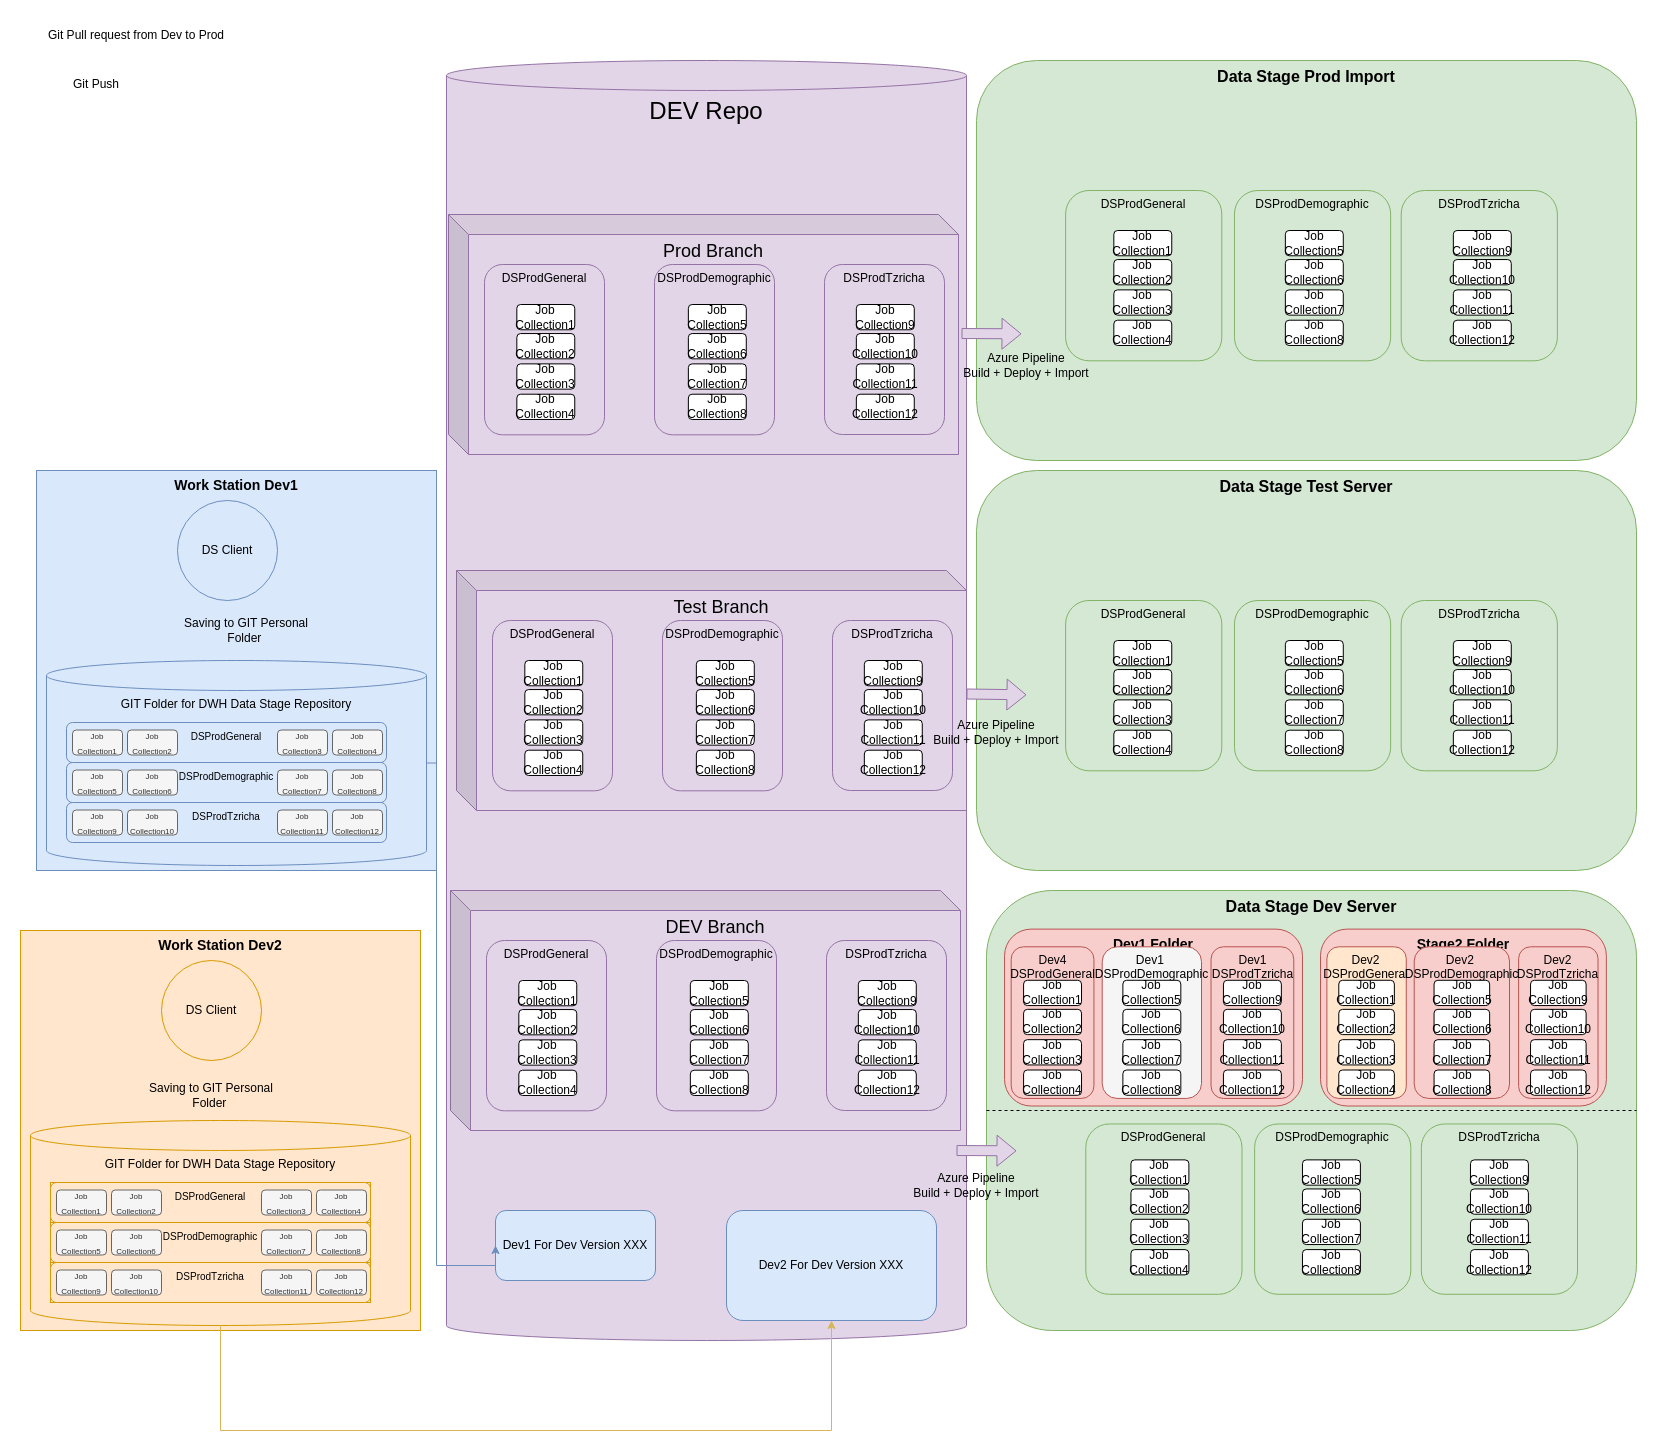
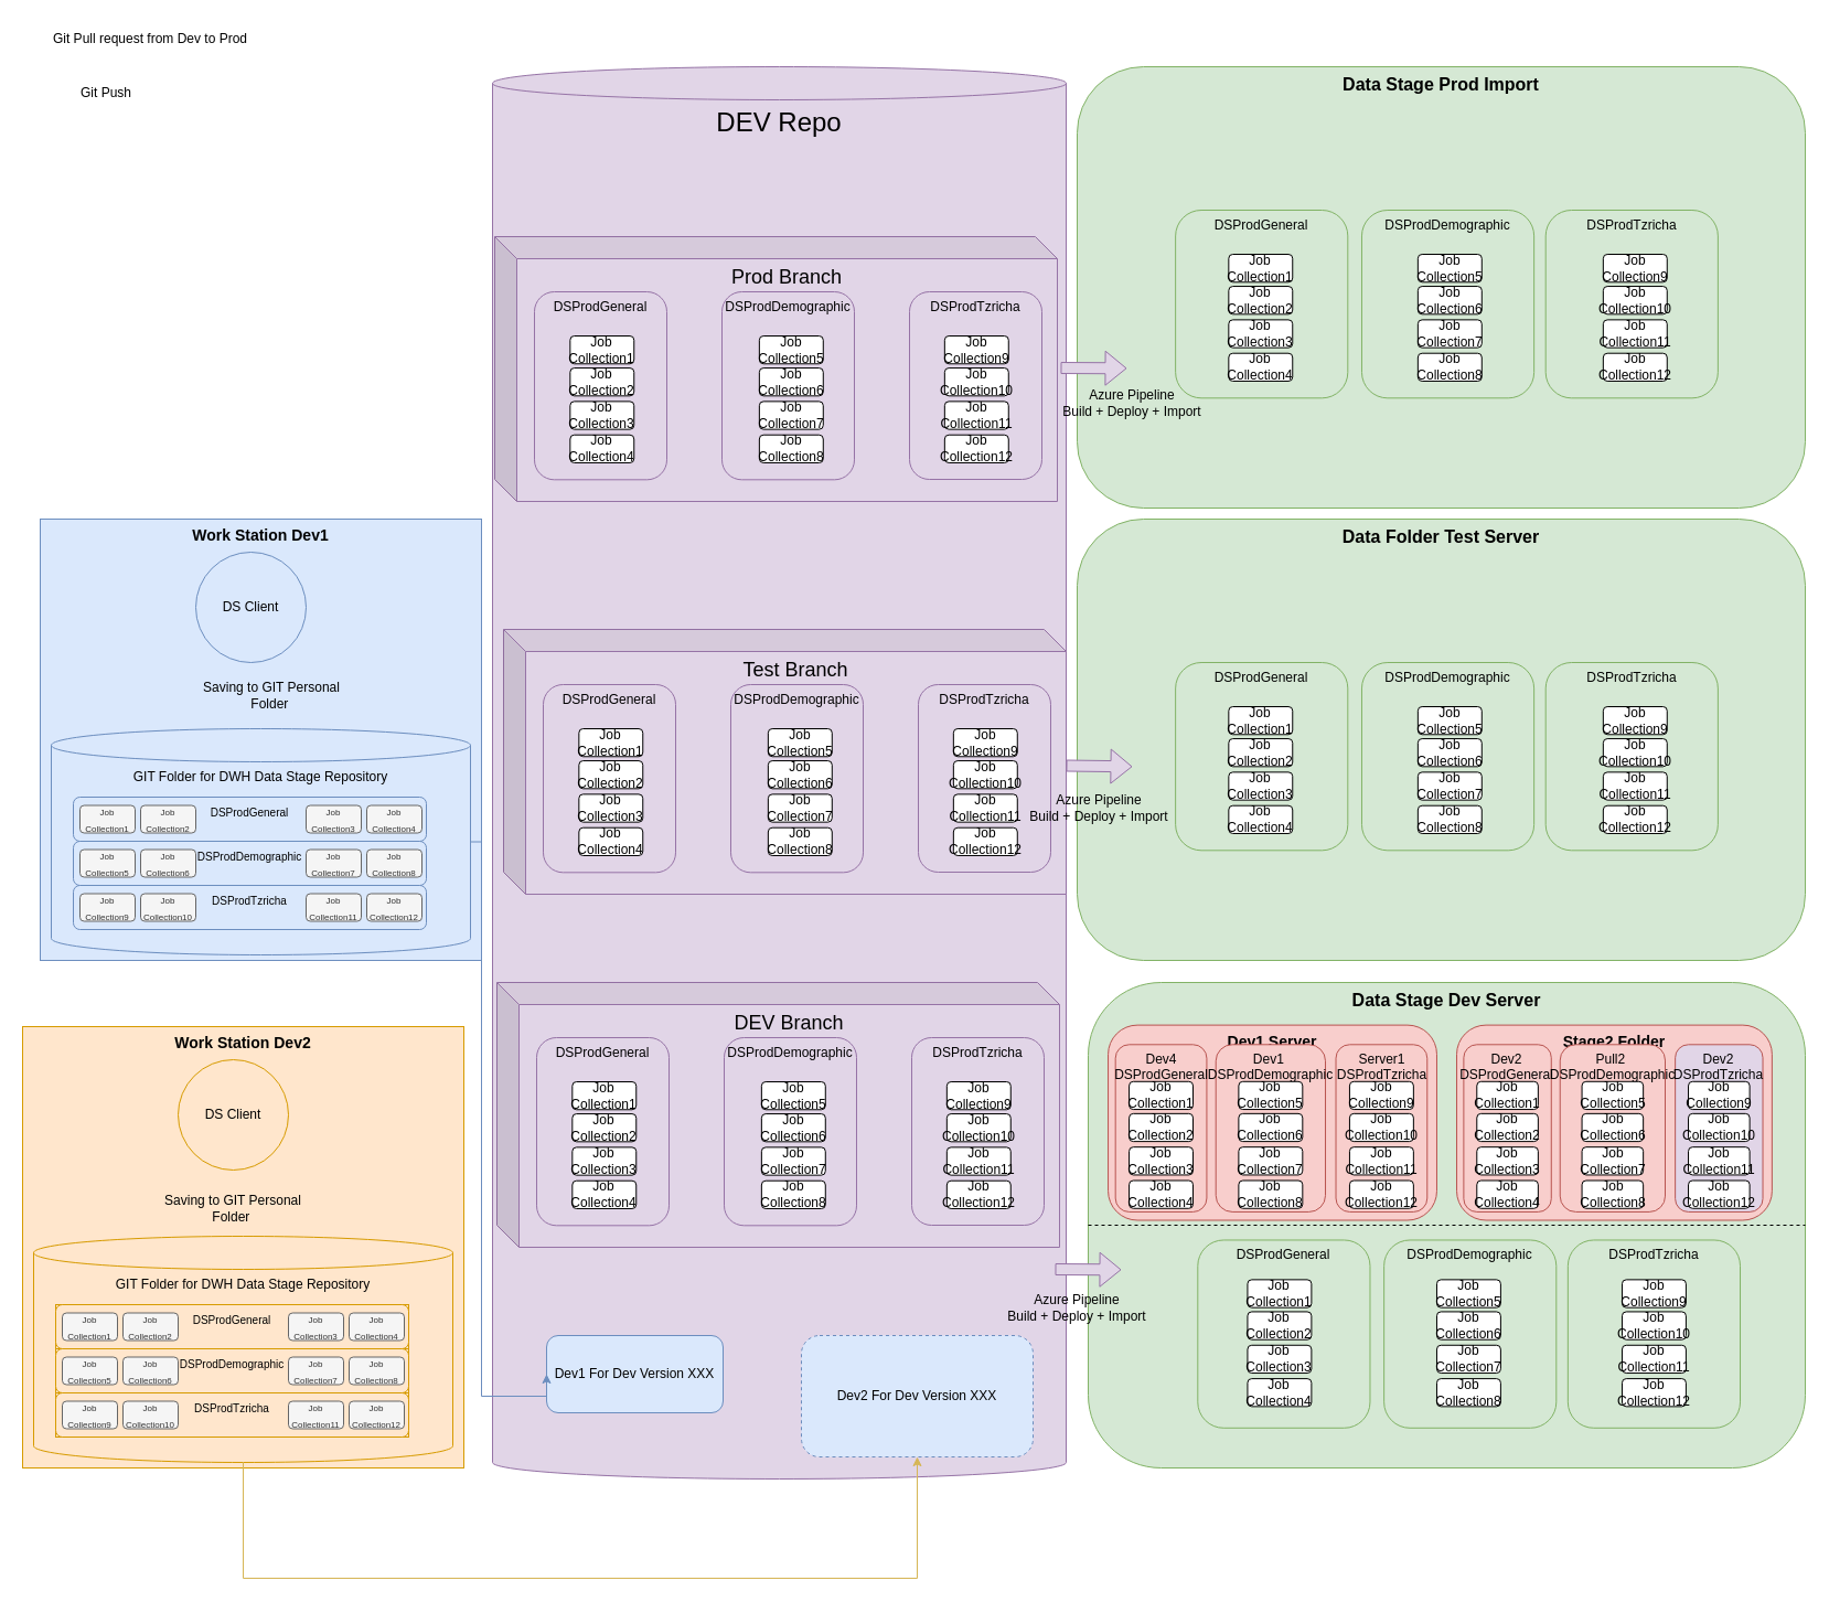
- <mxCell id="106" value="&lt;b&gt;&lt;font style=&quot;font-size: 16px;&quot;&gt;Data Stage Test Server&lt;/font&gt;&lt;/b&gt;" style="rounded=1;whiteSpace=wrap;html=1;fillColor=#d5e8d4;strokeColor=#82b366;direction=south;verticalAlign=top;" vertex="1" parent="105"><mxGeometry width="660" height="400" as="geometry" /></mxCell>
+ <mxCell id="106" value="&lt;b&gt;&lt;font style=&quot;font-size: 16px;&quot;&gt;Data Folder Test Server&lt;/font&gt;&lt;/b&gt;" style="rounded=1;whiteSpace=wrap;html=1;fillColor=#d5e8d4;strokeColor=#82b366;direction=south;verticalAlign=top;" vertex="1" parent="105"><mxGeometry width="660" height="400" as="geometry" /></mxCell>
- <mxCell id="24" value="Dev1 Folder" style="rounded=1;whiteSpace=wrap;html=1;fillColor=#f8cecc;strokeColor=#b85450;verticalAlign=top;fontStyle=1;fontSize=14;container=0;" parent="23" vertex="1"><mxGeometry width="297.917" height="176.898" as="geometry" /></mxCell>
+ <mxCell id="24" value="Dev1 Server" style="rounded=1;whiteSpace=wrap;html=1;fillColor=#f8cecc;strokeColor=#b85450;verticalAlign=top;fontStyle=1;fontSize=14;container=0;" parent="23" vertex="1"><mxGeometry width="297.917" height="176.898" as="geometry" /></mxCell>
- <mxCell id="26" value="Dev1&amp;nbsp;&lt;br&gt;DSProdDemographic" style="rounded=1;whiteSpace=wrap;html=1;verticalAlign=top;fillColor=#f5f5f5;strokeColor=#b85450;container=0;" parent="23" vertex="1"><mxGeometry x="97.65" y="17.69" width="99.306" height="151.627" as="geometry" /></mxCell>
+ <mxCell id="26" value="Dev1&amp;nbsp;&lt;br&gt;DSProdDemographic" style="rounded=1;whiteSpace=wrap;html=1;verticalAlign=top;fillColor=#f8cecc;strokeColor=#b85450;container=0;" parent="23" vertex="1"><mxGeometry x="97.65" y="17.69" width="99.306" height="151.627" as="geometry" /></mxCell>
- <mxCell id="27" value="Dev1&lt;br&gt;DSProdTzricha" style="rounded=1;whiteSpace=wrap;html=1;verticalAlign=top;fillColor=#f8cecc;strokeColor=#b85450;container=0;" parent="23" vertex="1"><mxGeometry x="206.473" y="17.69" width="82.755" height="151.627" as="geometry" /></mxCell>
+ <mxCell id="27" value="Server1&lt;br&gt;DSProdTzricha" style="rounded=1;whiteSpace=wrap;html=1;verticalAlign=top;fillColor=#f8cecc;strokeColor=#b85450;container=0;" parent="23" vertex="1"><mxGeometry x="206.473" y="17.69" width="82.755" height="151.627" as="geometry" /></mxCell>
- <mxCell id="8" value="Dev2&lt;br&gt;DSProdGeneral" style="rounded=1;whiteSpace=wrap;html=1;verticalAlign=top;fillColor=#ffe6cc;strokeColor=#b85450;container=0;" parent="6" vertex="1"><mxGeometry x="6.352" y="17.69" width="79.399" height="151.627" as="geometry" /></mxCell>
+ <mxCell id="8" value="Dev2&lt;br&gt;DSProdGeneral" style="rounded=1;whiteSpace=wrap;html=1;verticalAlign=top;fillColor=#f8cecc;strokeColor=#b85450;container=0;" parent="6" vertex="1"><mxGeometry x="6.352" y="17.69" width="79.399" height="151.627" as="geometry" /></mxCell>
- <mxCell id="9" value="Dev2&amp;nbsp;&lt;br&gt;DSProdDemographic" style="rounded=1;whiteSpace=wrap;html=1;verticalAlign=top;fillColor=#f8cecc;strokeColor=#b85450;container=0;" parent="6" vertex="1"><mxGeometry x="93.691" y="17.69" width="95.279" height="151.627" as="geometry" /></mxCell>
+ <mxCell id="9" value="Pull2&amp;nbsp;&lt;br&gt;DSProdDemographic" style="rounded=1;whiteSpace=wrap;html=1;verticalAlign=top;fillColor=#f8cecc;strokeColor=#b85450;container=0;" parent="6" vertex="1"><mxGeometry x="93.691" y="17.69" width="95.279" height="151.627" as="geometry" /></mxCell>
- <mxCell id="10" value="Dev2&lt;br&gt;DSProdTzricha" style="rounded=1;whiteSpace=wrap;html=1;verticalAlign=top;fillColor=#f8cecc;strokeColor=#b85450;container=0;" parent="6" vertex="1"><mxGeometry x="198.101" y="17.69" width="79.399" height="151.627" as="geometry" /></mxCell>
+ <mxCell id="10" value="Dev2&lt;br&gt;DSProdTzricha" style="rounded=1;whiteSpace=wrap;html=1;verticalAlign=top;fillColor=#e1d5e7;strokeColor=#b85450;container=0;" parent="6" vertex="1"><mxGeometry x="198.101" y="17.69" width="79.399" height="151.627" as="geometry" /></mxCell>
- <mxCell id="142" value="Dev2 For Dev Version XXX" style="rounded=1;whiteSpace=wrap;html=1;fillColor=#dae8fc;strokeColor=#6c8ebf;" vertex="1" parent="1"><mxGeometry x="726" y="1210" width="210" height="110" as="geometry" /></mxCell>
+ <mxCell id="142" value="Dev2 For Dev Version XXX" style="rounded=1;whiteSpace=wrap;html=1;fillColor=#dae8fc;strokeColor=#6c8ebf;dashed=1;" vertex="1" parent="1"><mxGeometry x="726" y="1210" width="210" height="110" as="geometry" /></mxCell>
